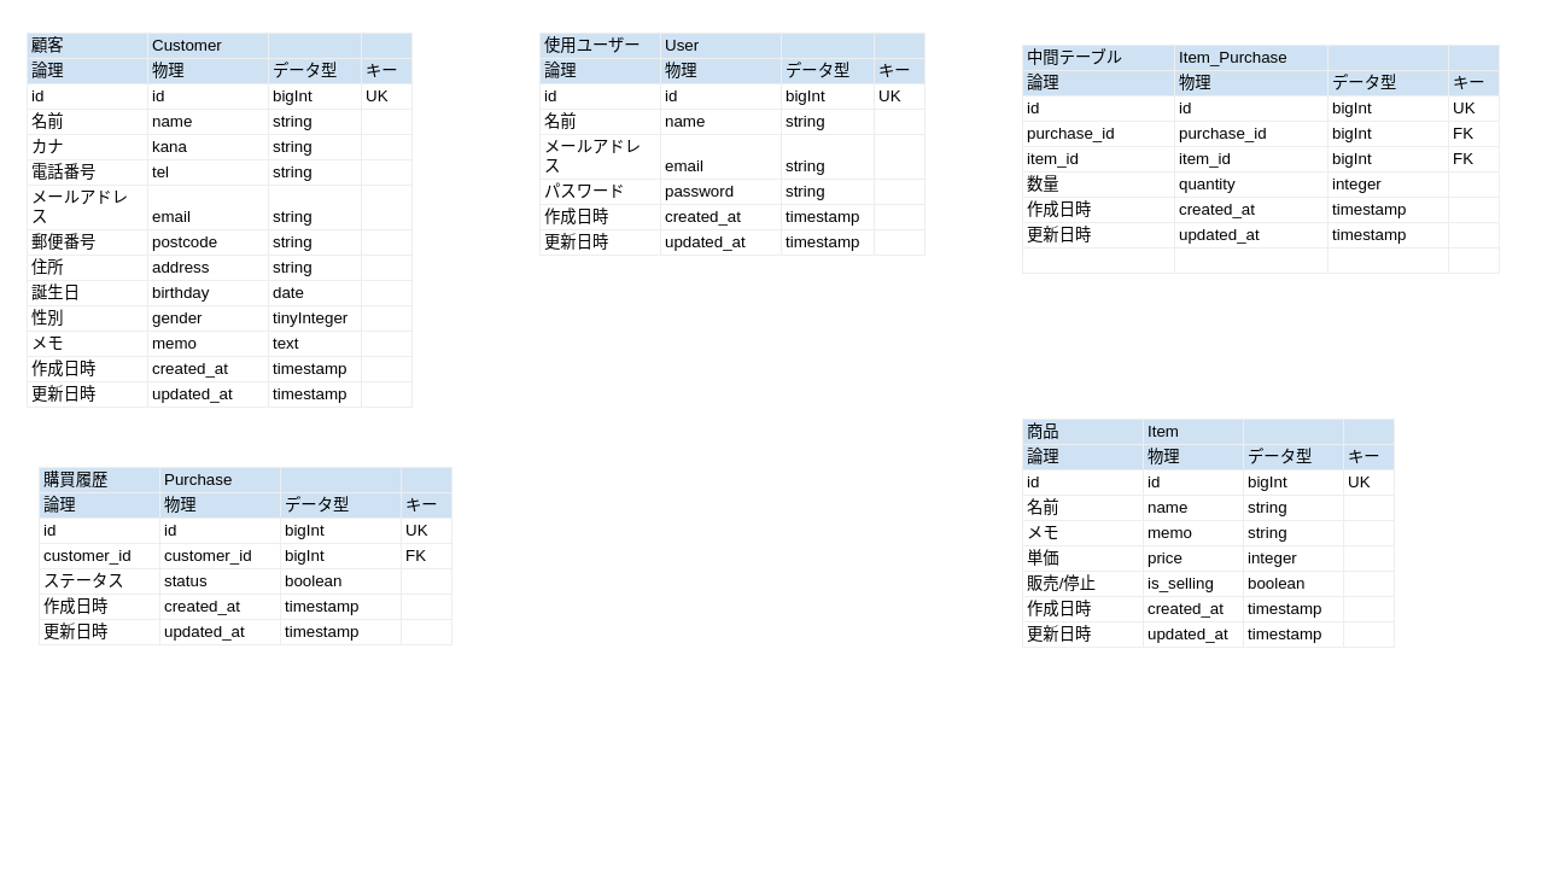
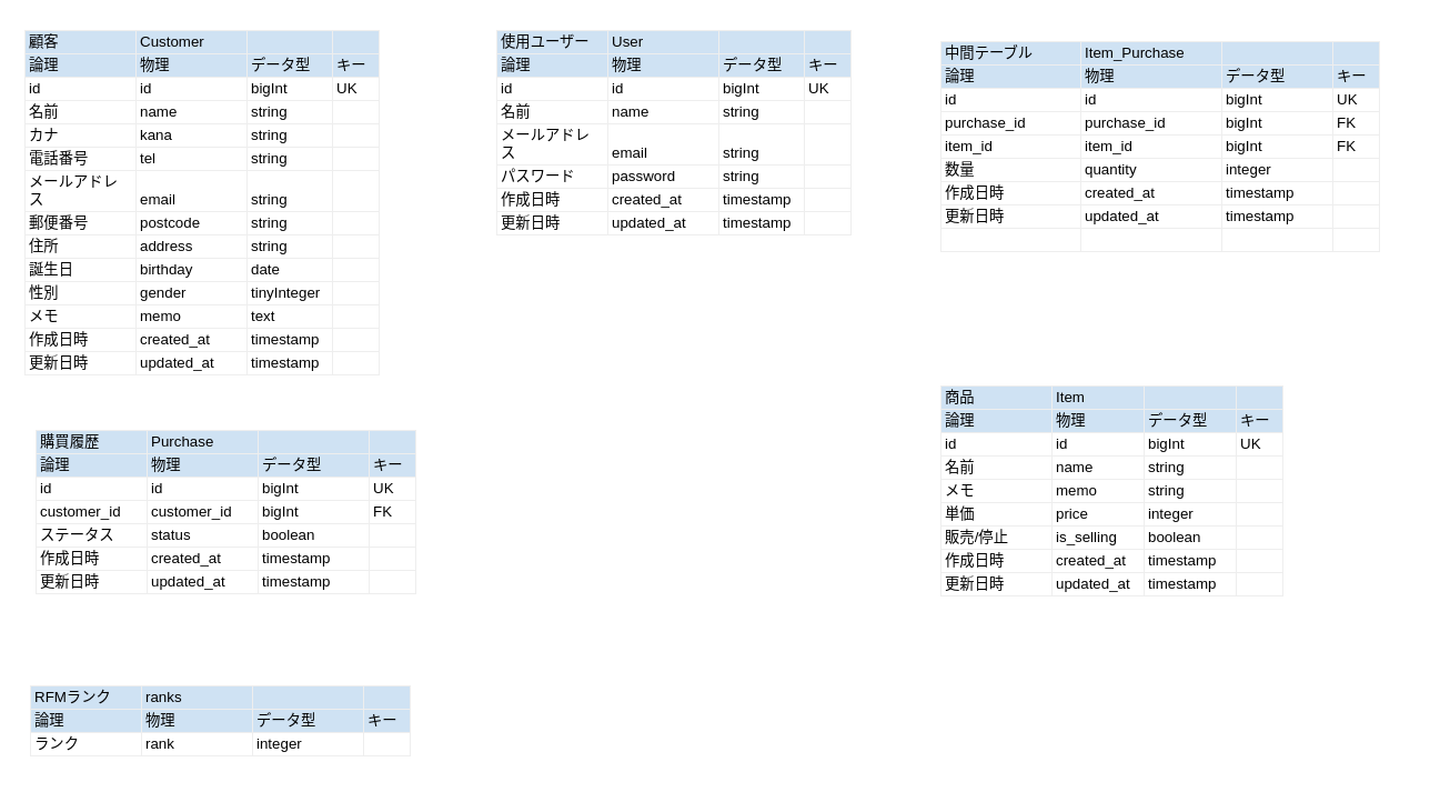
+ <mxCell id="5" value="&lt;table style=&quot;table-layout:fixed;font-size:10pt;font-family:Arial;width:0px;border-collapse:collapse;border:none&quot; border=&quot;1&quot; dir=&quot;ltr&quot; cellpadding=&quot;0&quot; cellspacing=&quot;0&quot; xmlns=&quot;http://www.w3.org/1999/xhtml&quot;&gt;&lt;colgroup&gt;&lt;col width=&quot;100&quot;&gt;&lt;col width=&quot;100&quot;&gt;&lt;col width=&quot;100&quot;&gt;&lt;col width=&quot;42&quot;&gt;&lt;/colgroup&gt;&lt;tbody&gt;&lt;tr style=&quot;height:21px;&quot;&gt;&lt;td data-sheets-value=&quot;{&amp;quot;1&amp;quot;:2,&amp;quot;2&amp;quot;:&amp;quot;RFMランク&amp;quot;}&quot; style=&quot;overflow:hidden;padding:2px 3px 2px 3px;vertical-align:bottom;background-color:#cfe2f3;&quot;&gt;RFMランク&lt;/td&gt;&lt;td data-sheets-value=&quot;{&amp;quot;1&amp;quot;:2,&amp;quot;2&amp;quot;:&amp;quot;ranks&amp;quot;}&quot; style=&quot;overflow:hidden;padding:2px 3px 2px 3px;vertical-align:bottom;background-color:#cfe2f3;&quot;&gt;ranks&lt;/td&gt;&lt;td style=&quot;overflow:hidden;padding:2px 3px 2px 3px;vertical-align:bottom;background-color:#cfe2f3;&quot;&gt;&lt;/td&gt;&lt;td style=&quot;overflow:hidden;padding:2px 3px 2px 3px;vertical-align:bottom;background-color:#cfe2f3;&quot;&gt;&lt;/td&gt;&lt;/tr&gt;&lt;tr style=&quot;height:21px;&quot;&gt;&lt;td data-sheets-value=&quot;{&amp;quot;1&amp;quot;:2,&amp;quot;2&amp;quot;:&amp;quot;論理&amp;quot;}&quot; style=&quot;overflow:hidden;padding:2px 3px 2px 3px;vertical-align:bottom;background-color:#cfe2f3;&quot;&gt;論理&lt;/td&gt;&lt;td data-sheets-value=&quot;{&amp;quot;1&amp;quot;:2,&amp;quot;2&amp;quot;:&amp;quot;物理&amp;quot;}&quot; style=&quot;overflow:hidden;padding:2px 3px 2px 3px;vertical-align:bottom;background-color:#cfe2f3;&quot;&gt;物理&lt;/td&gt;&lt;td data-sheets-value=&quot;{&amp;quot;1&amp;quot;:2,&amp;quot;2&amp;quot;:&amp;quot;データ型&amp;quot;}&quot; style=&quot;overflow:hidden;padding:2px 3px 2px 3px;vertical-align:bottom;background-color:#cfe2f3;&quot;&gt;データ型&lt;/td&gt;&lt;td data-sheets-value=&quot;{&amp;quot;1&amp;quot;:2,&amp;quot;2&amp;quot;:&amp;quot;キー&amp;quot;}&quot; style=&quot;overflow:hidden;padding:2px 3px 2px 3px;vertical-align:bottom;background-color:#cfe2f3;&quot;&gt;キー&lt;/td&gt;&lt;/tr&gt;&lt;tr style=&quot;height:21px;&quot;&gt;&lt;td data-sheets-value=&quot;{&amp;quot;1&amp;quot;:2,&amp;quot;2&amp;quot;:&amp;quot;ランク&amp;quot;}&quot; style=&quot;overflow:hidden;padding:2px 3px 2px 3px;vertical-align:bottom;&quot;&gt;ランク&lt;/td&gt;&lt;td data-sheets-value=&quot;{&amp;quot;1&amp;quot;:2,&amp;quot;2&amp;quot;:&amp;quot;rank&amp;quot;}&quot; style=&quot;overflow:hidden;padding:2px 3px 2px 3px;vertical-align:bottom;&quot;&gt;rank&lt;/td&gt;&lt;td data-sheets-value=&quot;{&amp;quot;1&amp;quot;:2,&amp;quot;2&amp;quot;:&amp;quot;integer&amp;quot;}&quot; style=&quot;overflow:hidden;padding:2px 3px 2px 3px;vertical-align:bottom;&quot;&gt;integer&lt;/td&gt;&lt;td style=&quot;overflow:hidden;padding:2px 3px 2px 3px;vertical-align:bottom;&quot;&gt;&lt;/td&gt;&lt;/tr&gt;&lt;/tbody&gt;&lt;/table&gt;" style="text;whiteSpace=wrap;html=1;" vertex="1" parent="1"><mxGeometry x="25" y="610" width="380" height="90" as="geometry" /></mxCell>
